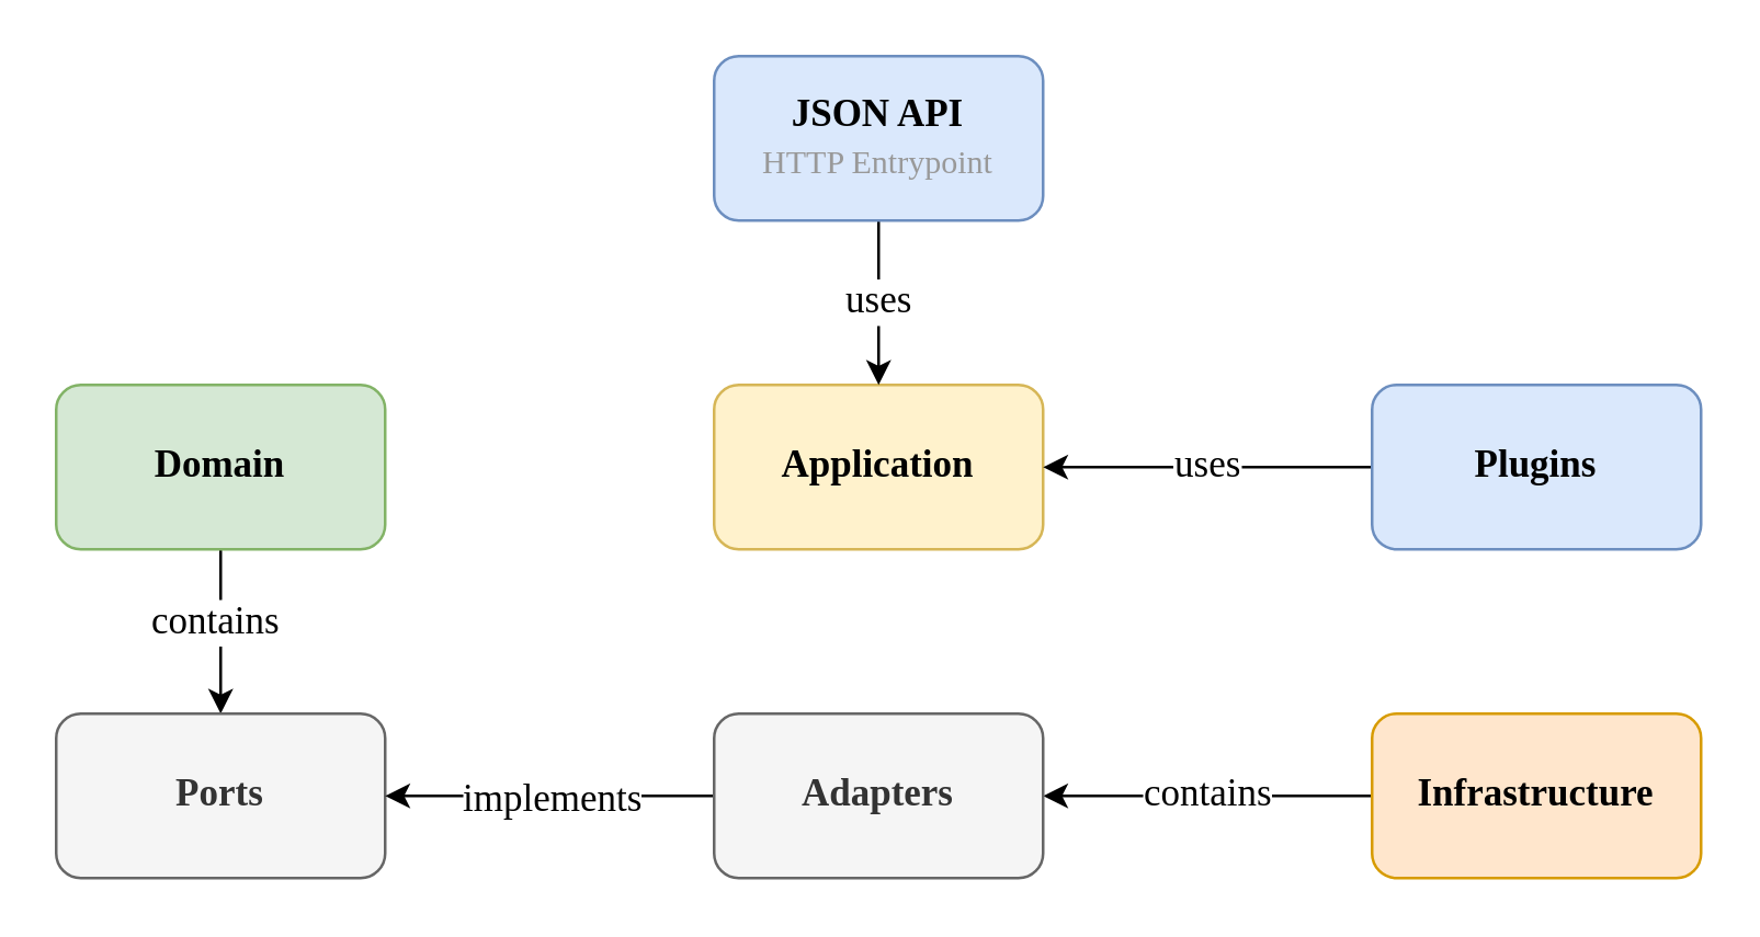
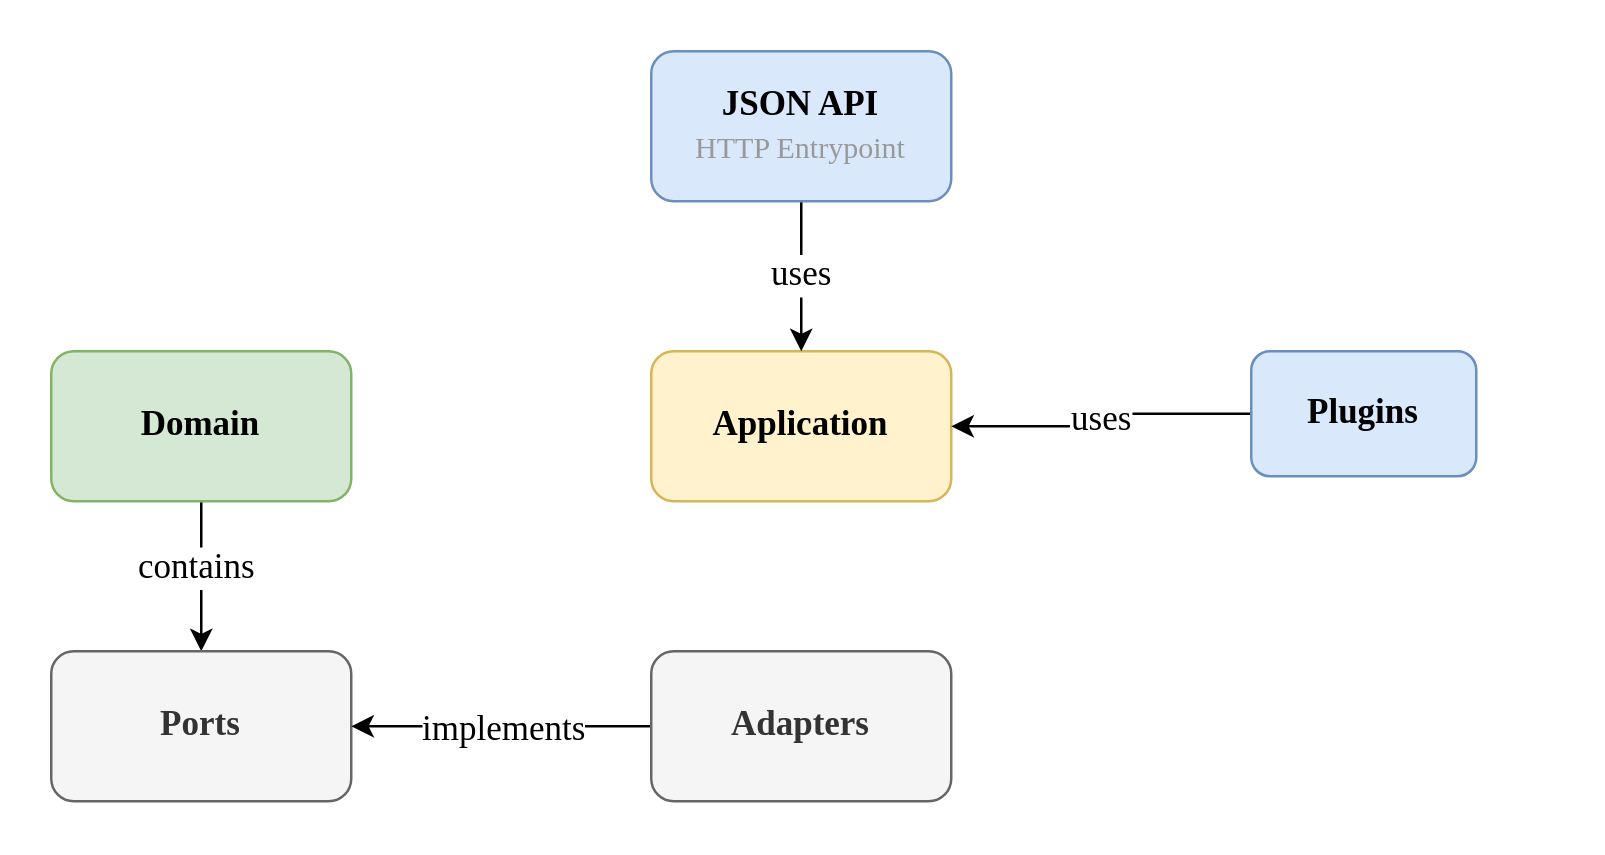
- <mxCell id="13" value="Plugins" style="rounded=1;whiteSpace=wrap;html=1;fillColor=#dae8fc;strokeColor=#6c8ebf;fontFamily=Muli;FType=g;fontSize=14;fontStyle=1" vertex="1" parent="1"><mxGeometry x="500" y="140" width="120" height="60" as="geometry" /></mxCell>
+ <mxCell id="13" value="Plugins" style="rounded=1;whiteSpace=wrap;html=1;fillColor=#dae8fc;strokeColor=#6c8ebf;fontFamily=Muli;FType=g;fontSize=14;fontStyle=1" vertex="1" parent="1"><mxGeometry x="500" y="140" width="90" height="50" as="geometry" /></mxCell>
- <mxCell id="7" value="contains" style="edgeStyle=orthogonalEdgeStyle;rounded=0;orthogonalLoop=1;jettySize=auto;html=1;exitX=0;exitY=0.5;exitDx=0;exitDy=0;entryX=1;entryY=0.5;entryDx=0;entryDy=0;fontFamily=Muli;FType=g;fontSize=14;" edge="1" parent="1" source="8" target="11"><mxGeometry relative="1" as="geometry" /></mxCell>
- <mxCell id="8" value="Infrastructure" style="rounded=1;whiteSpace=wrap;html=1;fillColor=#ffe6cc;strokeColor=#d79b00;fontFamily=Muli;FType=g;fontSize=14;fontStyle=1" vertex="1" parent="1"><mxGeometry x="500" y="260" width="120" height="60" as="geometry" /></mxCell>
